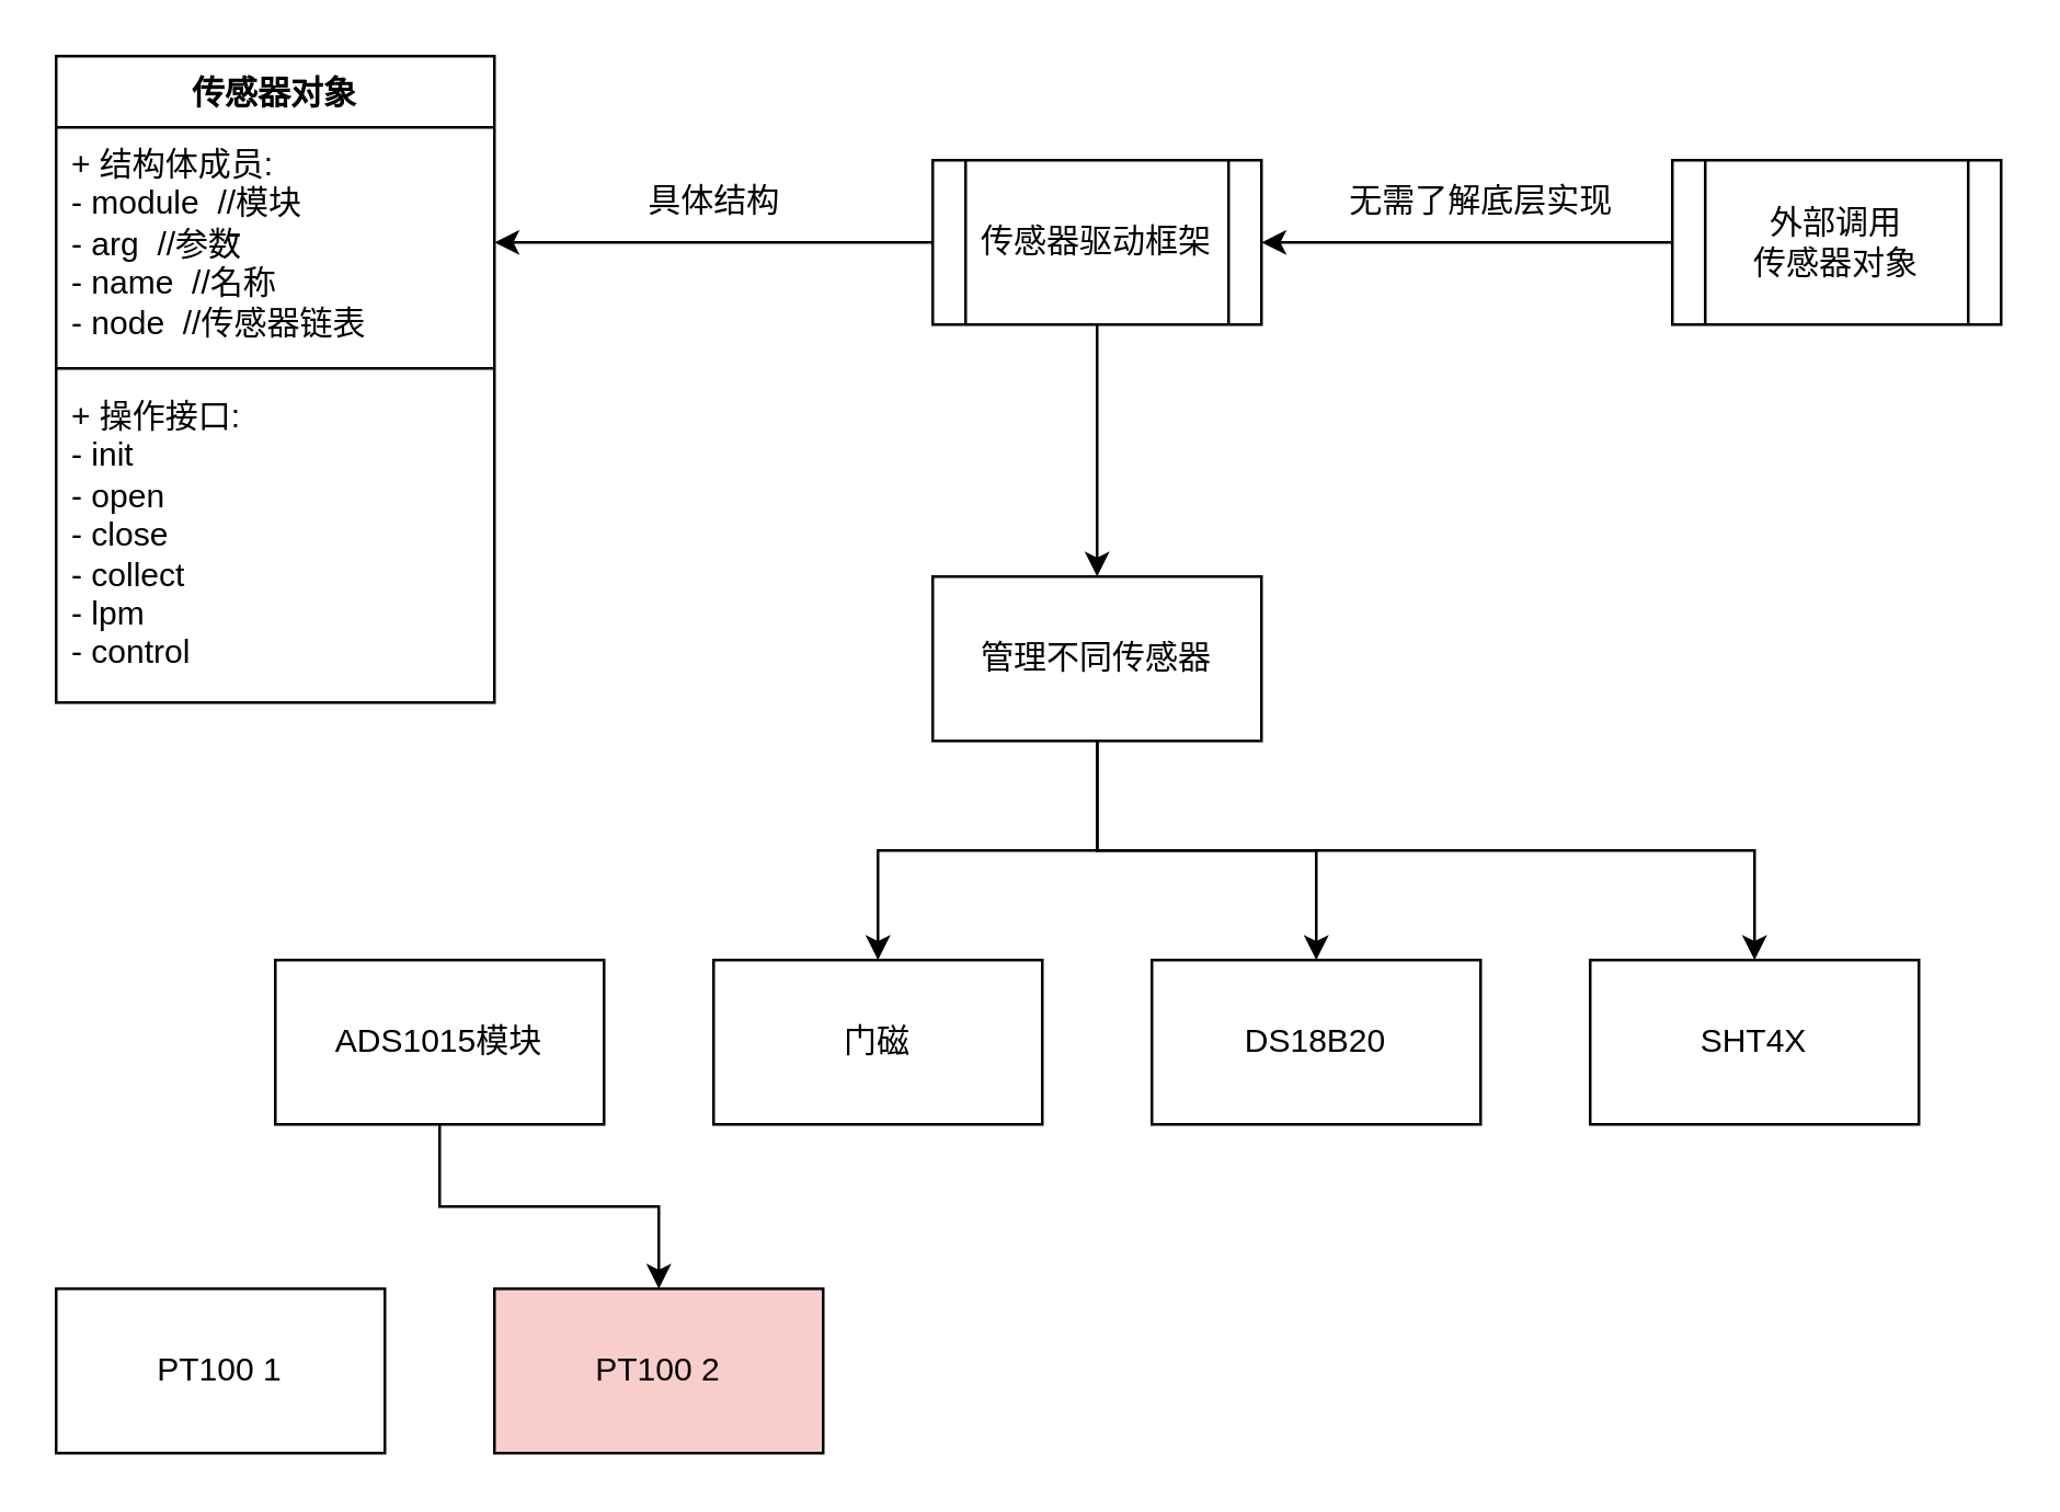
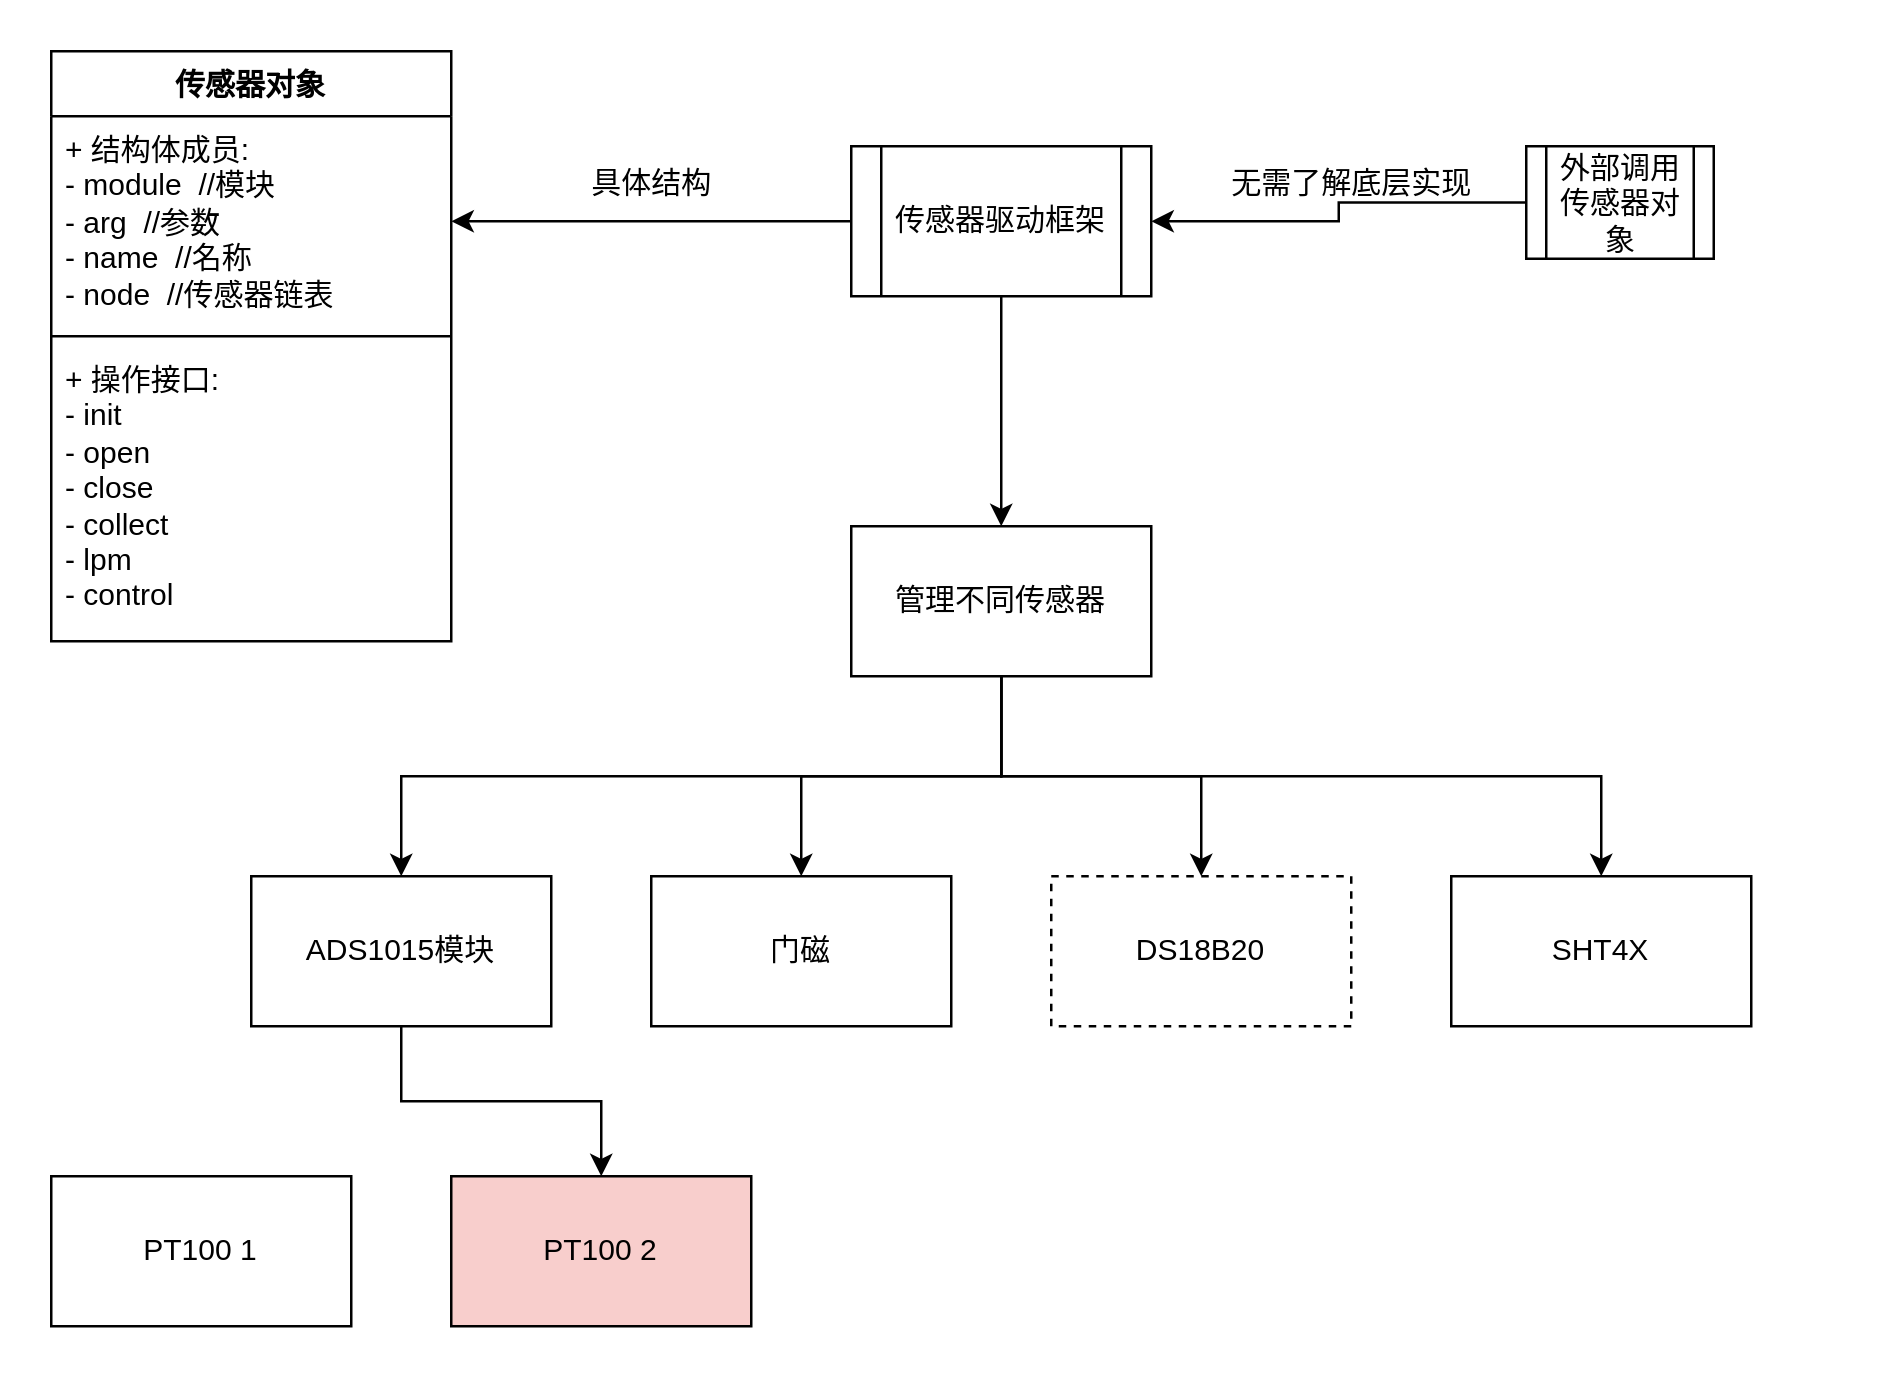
- <mxCell id="22" value="外部调用&lt;br&gt;传感器对象" style="shape=process;whiteSpace=wrap;html=1;backgroundOutline=1;" vertex="1" parent="1"><mxGeometry x="610" y="58" width="120" height="60" as="geometry" /></mxCell>
+ <mxCell id="22" value="外部调用&lt;br&gt;传感器对象" style="shape=process;whiteSpace=wrap;html=1;backgroundOutline=1;" vertex="1" parent="1"><mxGeometry x="610" y="58" width="75" height="45" as="geometry" /></mxCell>
+ <mxCell id="10" style="edgeStyle=orthogonalEdgeStyle;rounded=0;orthogonalLoop=1;jettySize=auto;html=1;exitX=0.5;exitY=1;exitDx=0;exitDy=0;entryX=0.5;entryY=0;entryDx=0;entryDy=0;" edge="1" parent="1" source="13" target="20"><mxGeometry relative="1" as="geometry" /></mxCell>
- <mxCell id="16" value="DS18B20" style="rounded=0;whiteSpace=wrap;html=1;" vertex="1" parent="1"><mxGeometry x="420" y="350" width="120" height="60" as="geometry" /></mxCell>
+ <mxCell id="16" value="DS18B20" style="rounded=0;whiteSpace=wrap;html=1;dashed=1;" vertex="1" parent="1"><mxGeometry x="420" y="350" width="120" height="60" as="geometry" /></mxCell>
